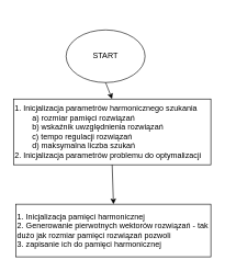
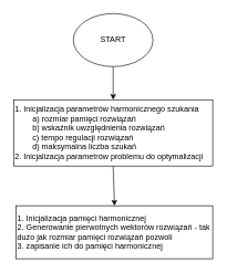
- <mxCell id="3" value="START" style="ellipse;whiteSpace=wrap;html=1;" vertex="1" parent="1"><mxGeometry x="100" y="45" width="120" height="80" as="geometry" /></mxCell>
+ <mxCell id="3" value="START" style="ellipse;whiteSpace=wrap;html=1;" vertex="1" parent="1"><mxGeometry x="110" y="20" width="120" height="80" as="geometry" /></mxCell>
